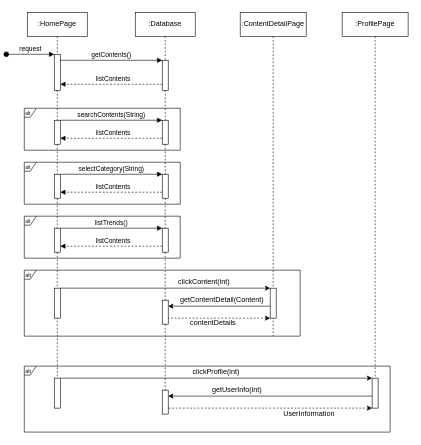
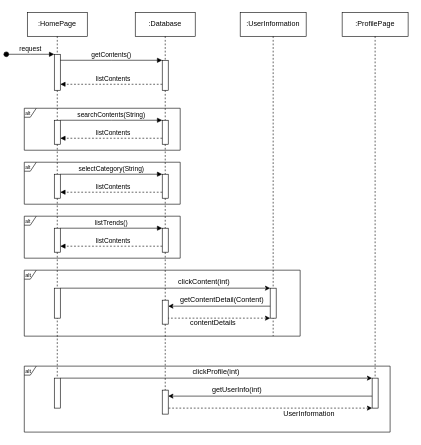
- <mxCell id="24" value=":ContentDetailPage" style="shape=umlLifeline;perimeter=lifelinePerimeter;whiteSpace=wrap;html=1;container=0;dropTarget=0;collapsible=0;recursiveResize=0;outlineConnect=0;portConstraint=eastwest;newEdgeStyle={&quot;edgeStyle&quot;:&quot;elbowEdgeStyle&quot;,&quot;elbow&quot;:&quot;vertical&quot;,&quot;curved&quot;:0,&quot;rounded&quot;:0};" vertex="1" parent="1"><mxGeometry x="380" y="20" width="110" height="540" as="geometry" /></mxCell>
+ <mxCell id="24" value=":UserInformation" style="shape=umlLifeline;perimeter=lifelinePerimeter;whiteSpace=wrap;html=1;container=0;dropTarget=0;collapsible=0;recursiveResize=0;outlineConnect=0;portConstraint=eastwest;newEdgeStyle={&quot;edgeStyle&quot;:&quot;elbowEdgeStyle&quot;,&quot;elbow&quot;:&quot;vertical&quot;,&quot;curved&quot;:0,&quot;rounded&quot;:0};" vertex="1" parent="1"><mxGeometry x="380" y="20" width="110" height="540" as="geometry" /></mxCell>
